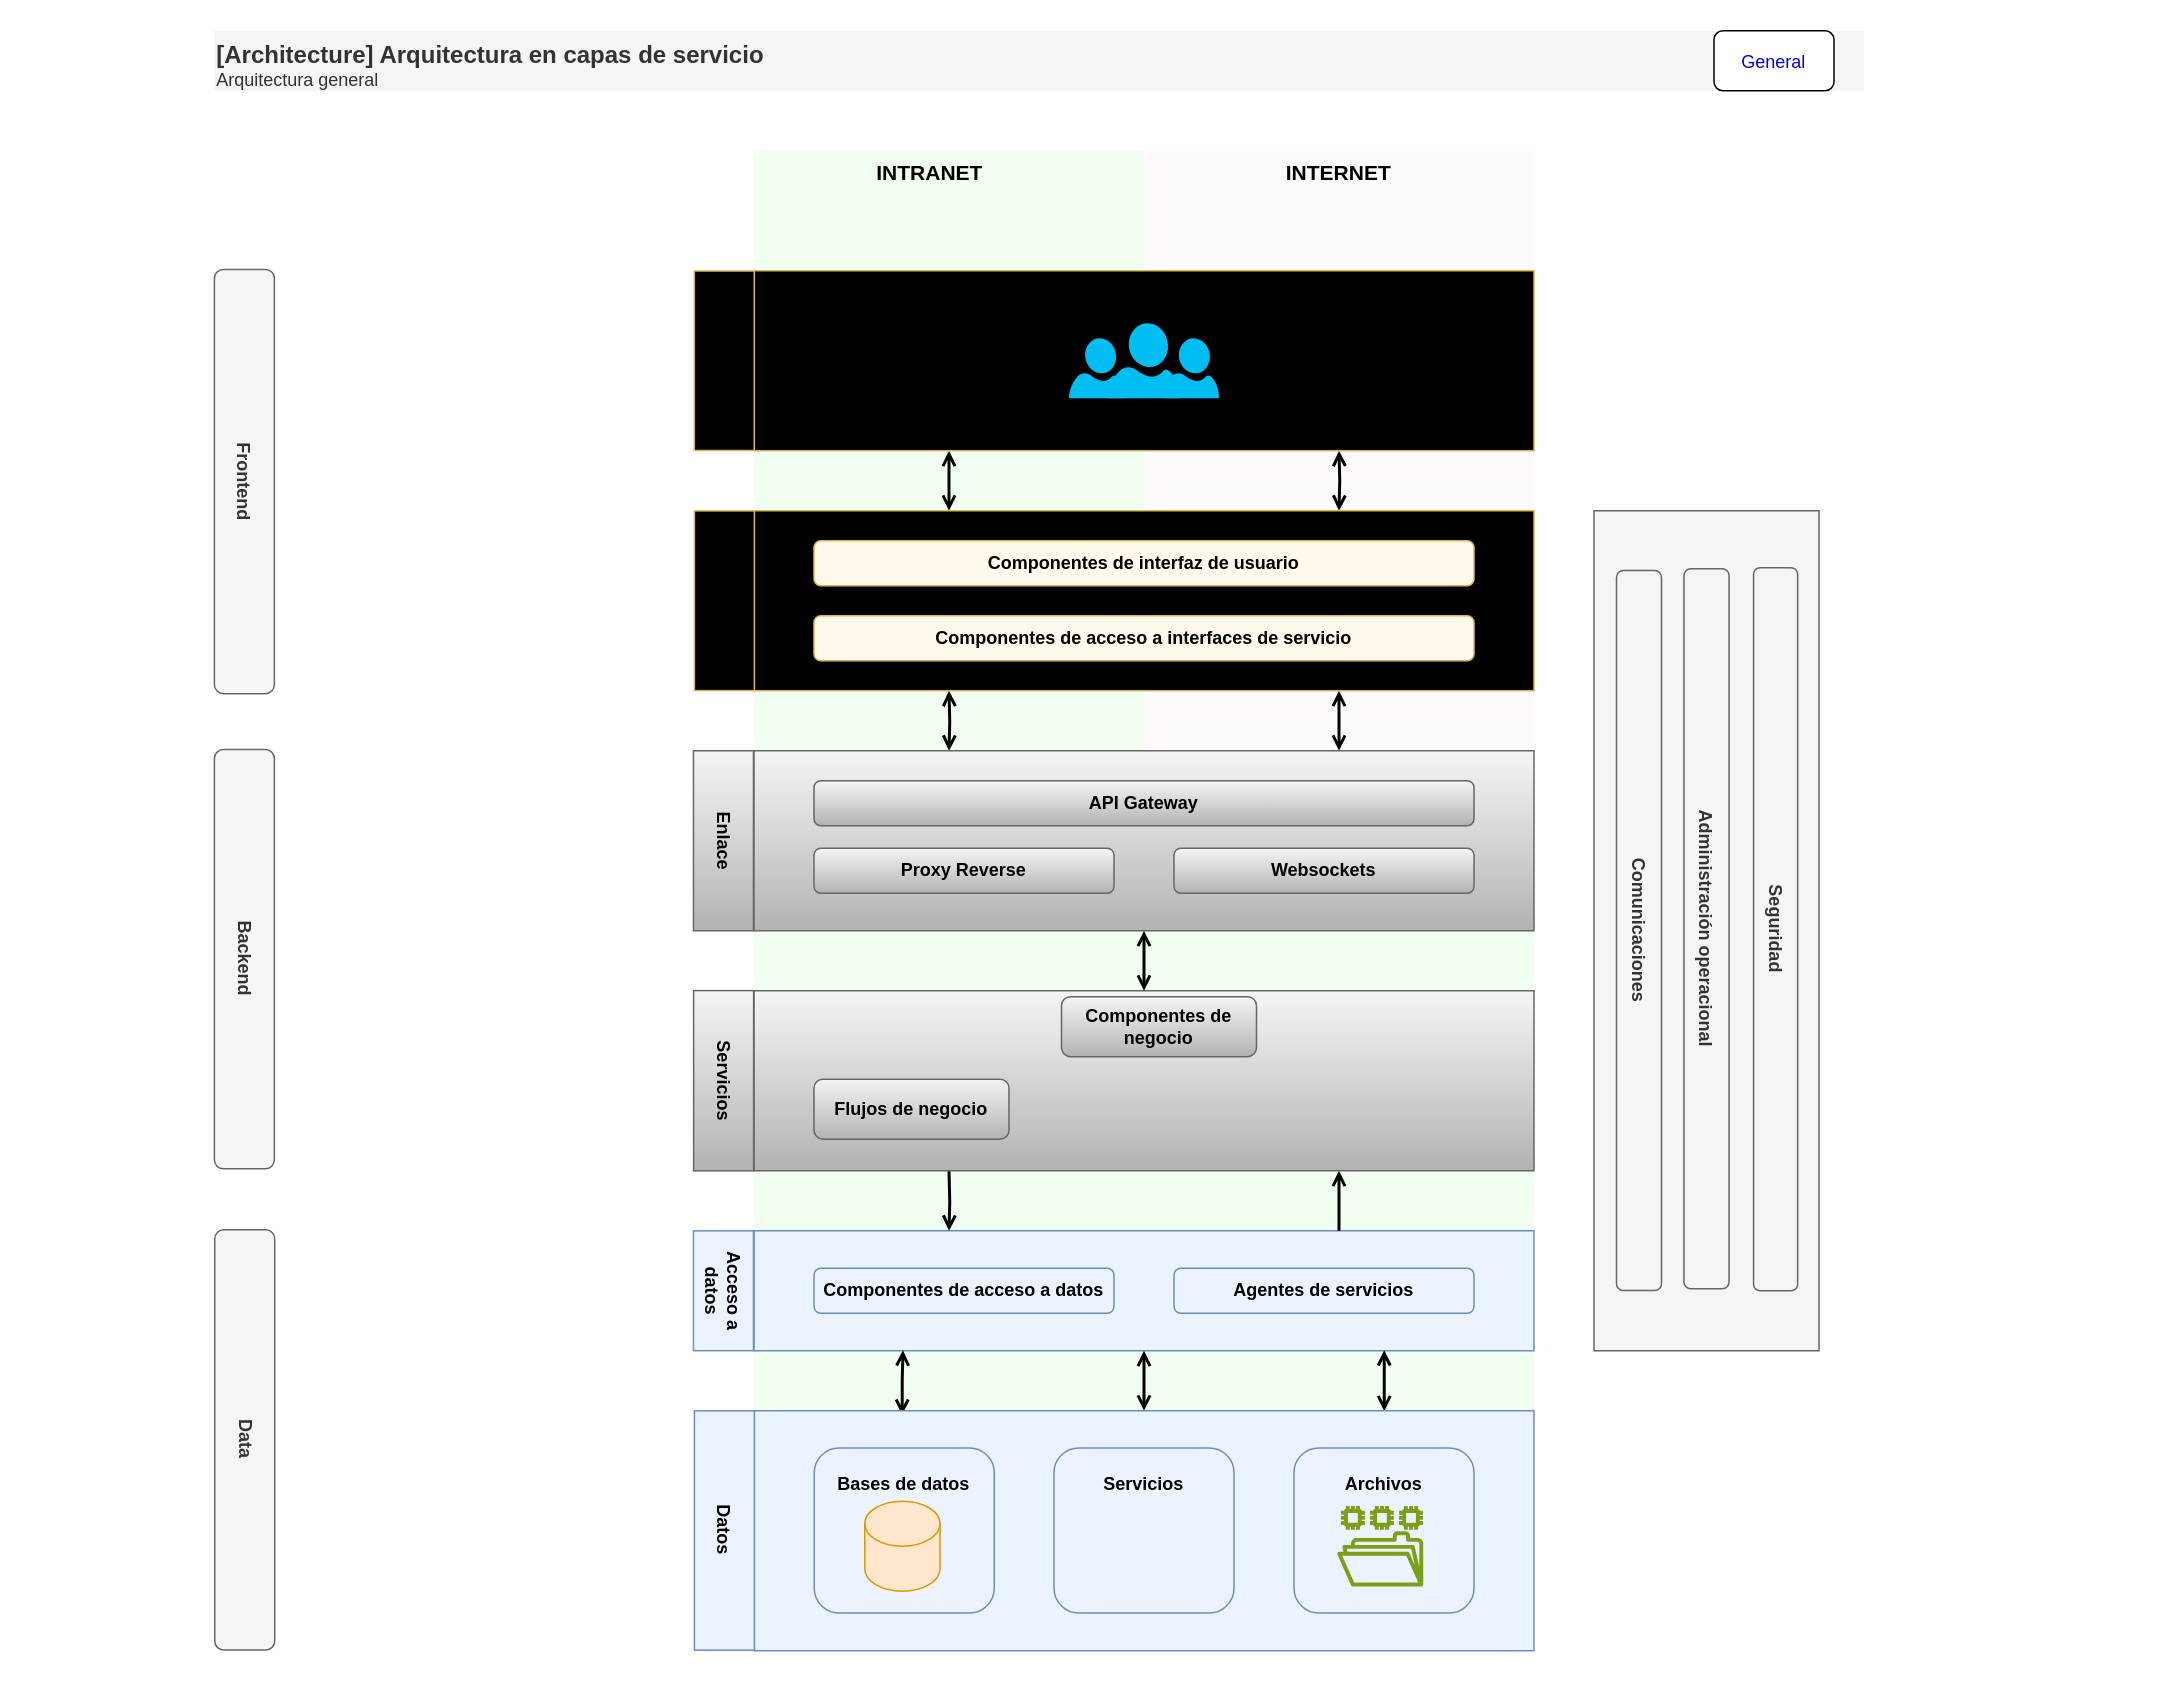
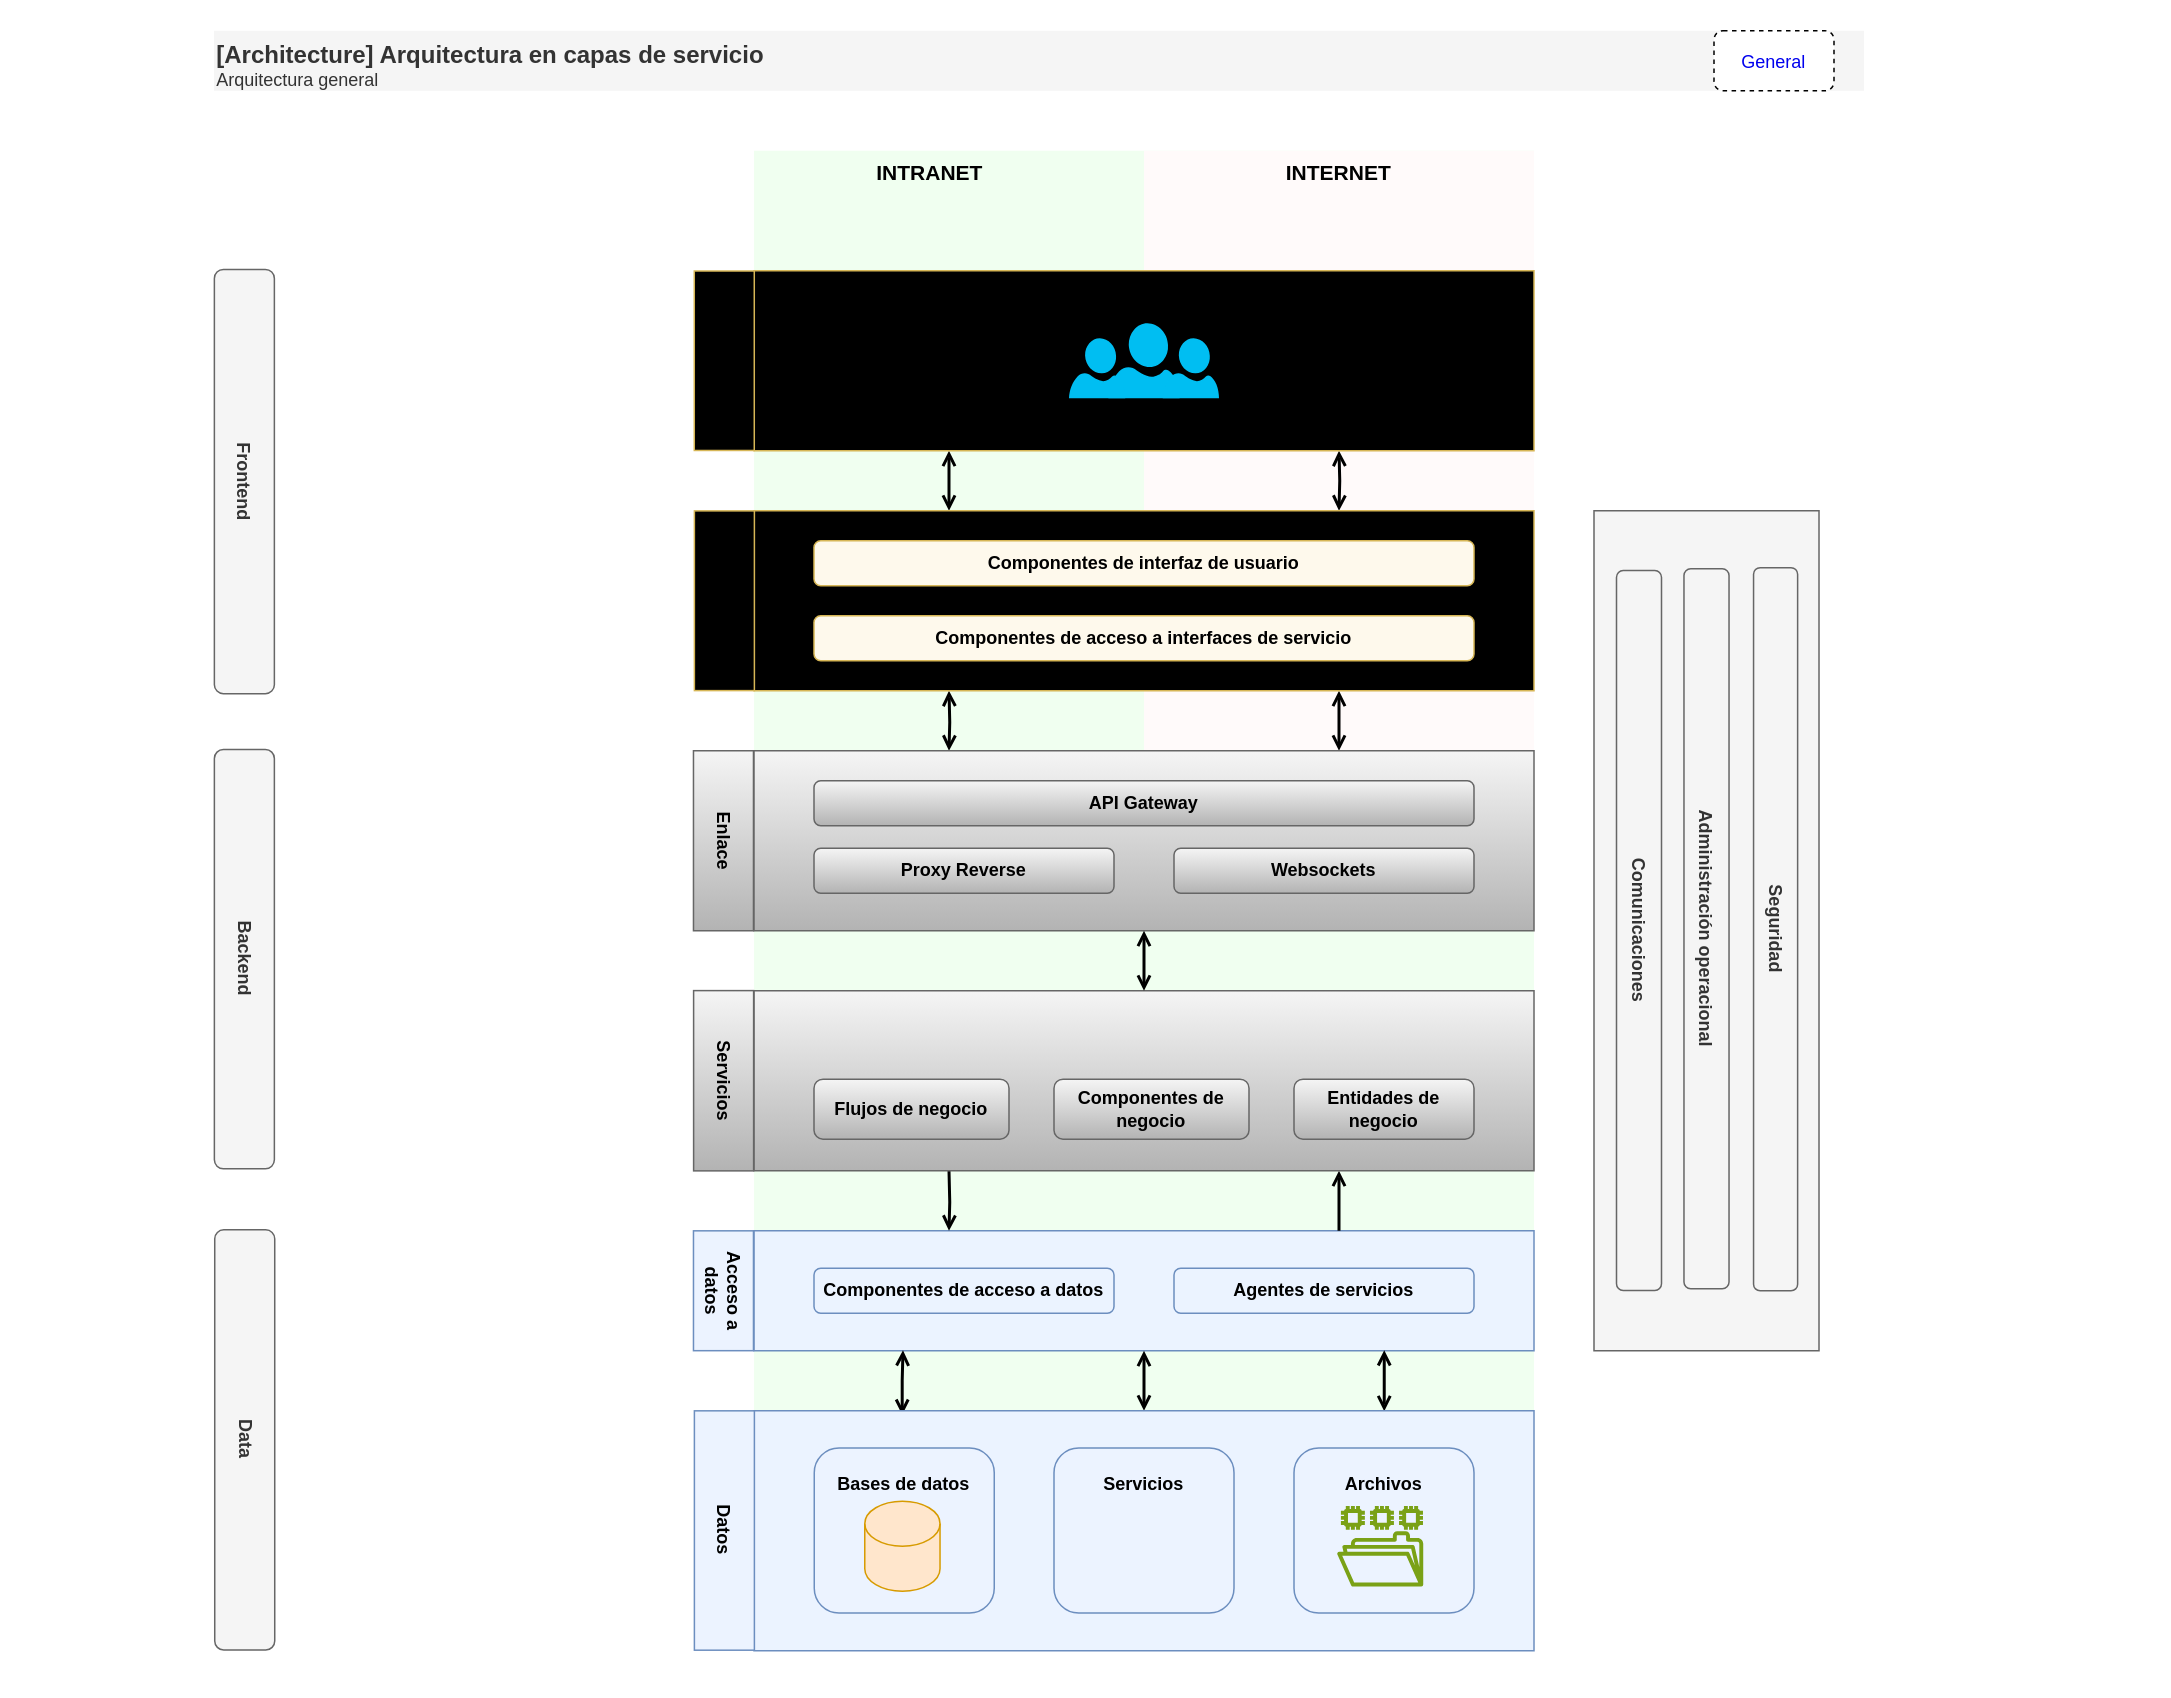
- <mxCell id="17" value="General" style="fontColor=#0000EE;fontStyle=0;rounded=1;overflow=hidden;spacing=10;" vertex="1" parent="1"><mxGeometry x="1142" width="80" height="40" as="geometry" y="20" /></mxCell>
+ <mxCell id="17" value="General" style="fontColor=#0000EE;fontStyle=0;rounded=1;overflow=hidden;spacing=10;dashed=1;" vertex="1" parent="1"><mxGeometry x="1142" width="80" height="40" as="geometry" y="20" /></mxCell>
- <mxCell id="75" value="Componentes de negocio" style="rounded=1;whiteSpace=wrap;html=1;fillColor=#f5f5f5;strokeColor=#666666;fontStyle=1;gradientColor=#b3b3b3;" vertex="1" parent="71"><mxGeometry x="245.265" y="4.025" width="130" height="40" as="geometry" /></mxCell>
+ <mxCell id="75" value="Componentes de negocio" style="rounded=1;whiteSpace=wrap;html=1;fillColor=#f5f5f5;strokeColor=#666666;fontStyle=1;gradientColor=#b3b3b3;" vertex="1" parent="71"><mxGeometry x="240.265" y="59.025" width="130" height="40" as="geometry" /></mxCell>
+ <mxCell id="74" value="Entidades de negocio" style="rounded=1;whiteSpace=wrap;html=1;fillColor=#f5f5f5;strokeColor=#666666;fontStyle=1;gradientColor=#b3b3b3;" vertex="1" parent="71"><mxGeometry x="400.265" y="59.025" width="120" height="40" as="geometry" /></mxCell>
